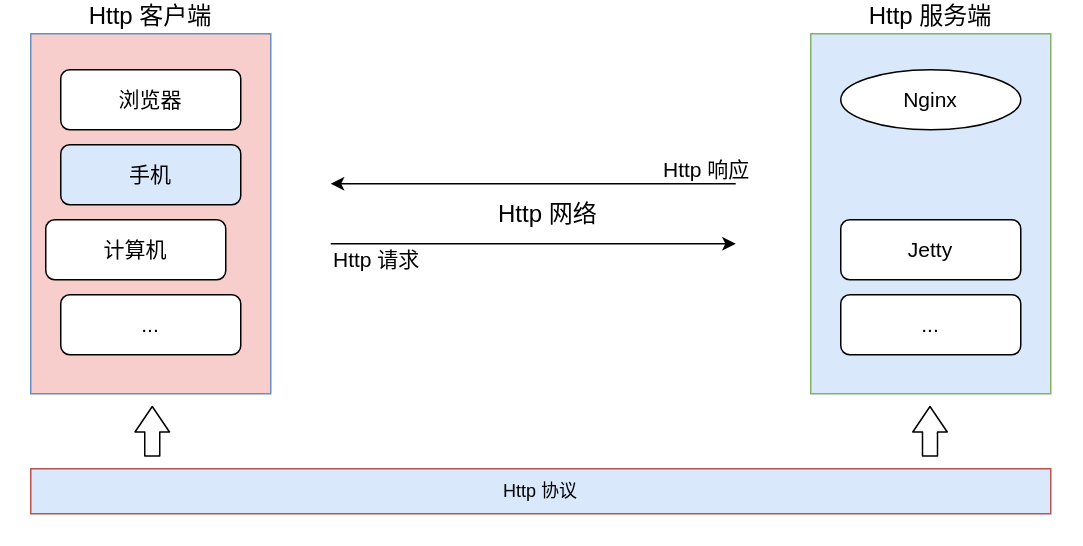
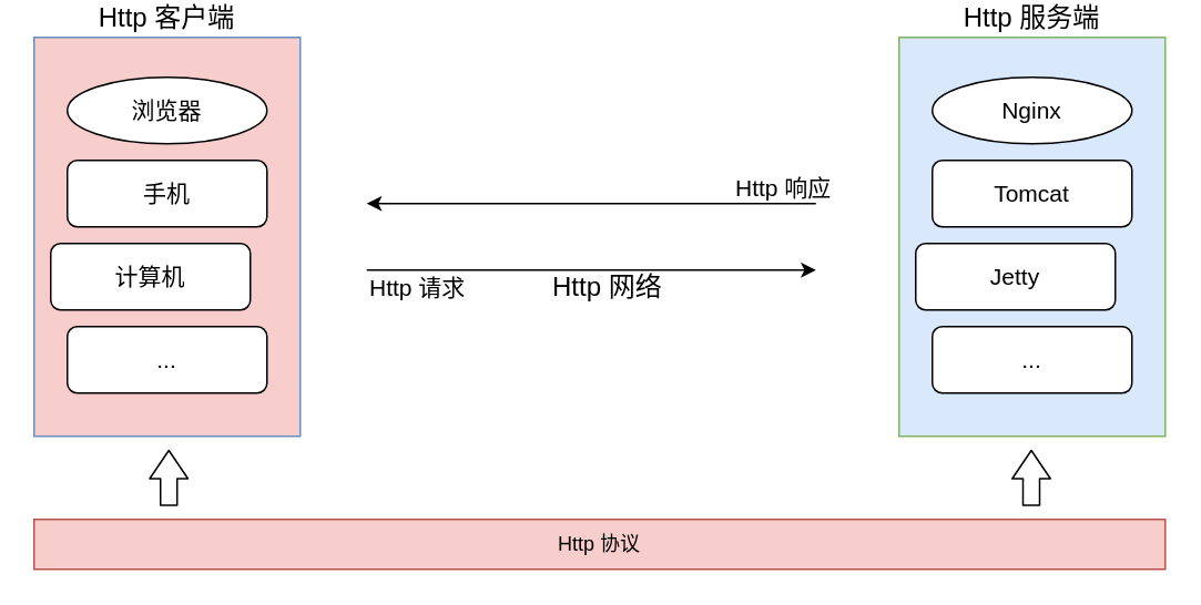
- <mxCell id="12" value="浏览器" style="rounded=1;whiteSpace=wrap;html=1;comic=0;fontSize=14;" vertex="1" parent="1"><mxGeometry x="40" y="44" width="120" height="40" as="geometry" /></mxCell>
+ <mxCell id="12" value="浏览器" style="ellipse;whiteSpace=wrap;html=1;comic=0;fontSize=14;" vertex="1" parent="1"><mxGeometry x="40" y="44" width="120" height="40" as="geometry" /></mxCell>
- <mxCell id="13" value="手机" style="rounded=1;whiteSpace=wrap;html=1;comic=0;fontSize=14;fillColor=#dae8fc;" vertex="1" parent="1"><mxGeometry x="40" y="94" width="120" height="40" as="geometry" /></mxCell>
+ <mxCell id="13" value="手机" style="rounded=1;whiteSpace=wrap;html=1;comic=0;fontSize=14;" vertex="1" parent="1"><mxGeometry x="40" y="94" width="120" height="40" as="geometry" /></mxCell>
+ <mxCell id="17" value="Tomcat" style="rounded=1;whiteSpace=wrap;html=1;comic=0;fontSize=14;" vertex="1" parent="1"><mxGeometry x="560" y="94" width="120" height="40" as="geometry" /></mxCell>
- <mxCell id="7" value="Http 网络" style="text;html=1;resizable=0;points=[];autosize=1;align=left;verticalAlign=top;spacingTop=-4;fontSize=16;comic=0;" vertex="1" parent="1"><mxGeometry x="330" y="128" width="60" height="20" as="geometry" /></mxCell>
+ <mxCell id="7" value="Http 网络" style="text;html=1;resizable=0;points=[];autosize=1;align=left;verticalAlign=top;spacingTop=-4;fontSize=16;comic=0;" vertex="1" parent="1"><mxGeometry x="330" y="158" width="60" height="20" as="geometry" /></mxCell>
- <mxCell id="18" value="Jetty" style="rounded=1;whiteSpace=wrap;html=1;comic=0;fontSize=14;" vertex="1" parent="1"><mxGeometry x="560" y="144" width="120" height="40" as="geometry" /></mxCell>
+ <mxCell id="18" value="Jetty" style="rounded=1;whiteSpace=wrap;html=1;comic=0;fontSize=14;" vertex="1" parent="1"><mxGeometry x="550" y="144" width="120" height="40" as="geometry" /></mxCell>
- <mxCell id="2" value="Http 协议" style="rounded=0;whiteSpace=wrap;html=1;fillColor=#dae8fc;strokeColor=#b85450;" vertex="1" parent="1"><mxGeometry x="20" y="310" width="680" height="30" as="geometry" /></mxCell>
+ <mxCell id="2" value="Http 协议" style="rounded=0;whiteSpace=wrap;html=1;fillColor=#f8cecc;strokeColor=#b85450;" vertex="1" parent="1"><mxGeometry x="20" y="310" width="680" height="30" as="geometry" /></mxCell>
